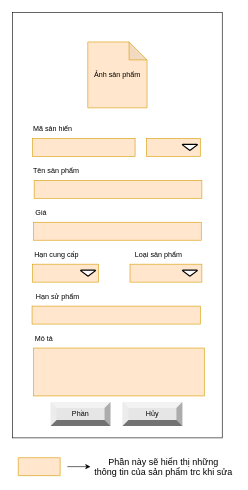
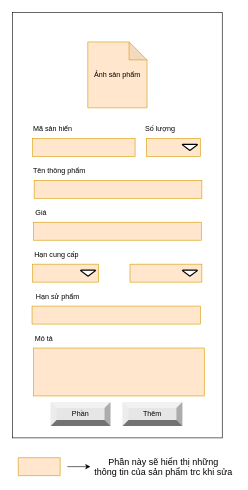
+ <mxCell id="19" value="Số lượng" style="text;html=1;strokeColor=none;fillColor=none;align=left;verticalAlign=middle;whiteSpace=wrap;rounded=0;" parent="1" vertex="1"><mxGeometry x="240" y="200" width="95" height="30" as="geometry" /></mxCell>
- <mxCell id="6" value="Tên sản phẩm" style="text;html=1;strokeColor=none;fillColor=none;align=left;verticalAlign=middle;whiteSpace=wrap;rounded=0;" parent="1" vertex="1"><mxGeometry x="53" y="270" width="110" height="30" as="geometry" /></mxCell>
+ <mxCell id="6" value="Tên thông phẩm" style="text;html=1;strokeColor=none;fillColor=none;align=left;verticalAlign=middle;whiteSpace=wrap;rounded=0;" parent="1" vertex="1"><mxGeometry x="53" y="270" width="110" height="30" as="geometry" /></mxCell>
- <mxCell id="10" value="Loại sản phẩm" style="text;html=1;strokeColor=none;fillColor=none;align=center;verticalAlign=middle;whiteSpace=wrap;rounded=0;" parent="1" vertex="1"><mxGeometry x="216.5" y="410" width="95" height="30" as="geometry" /></mxCell>
- <mxCell id="13" value="Hủy" style="labelPosition=center;verticalLabelPosition=middle;align=center;html=1;shape=mxgraph.basic.shaded_button;dx=10;fillColor=#E6E6E6;strokeColor=none;whiteSpace=wrap;" parent="1" vertex="1"><mxGeometry x="204" y="670" width="100" height="40" as="geometry" /></mxCell>
+ <mxCell id="13" value="Thêm" style="labelPosition=center;verticalLabelPosition=middle;align=center;html=1;shape=mxgraph.basic.shaded_button;dx=10;fillColor=#E6E6E6;strokeColor=none;whiteSpace=wrap;" parent="1" vertex="1"><mxGeometry x="204" y="670" width="100" height="40" as="geometry" /></mxCell>
